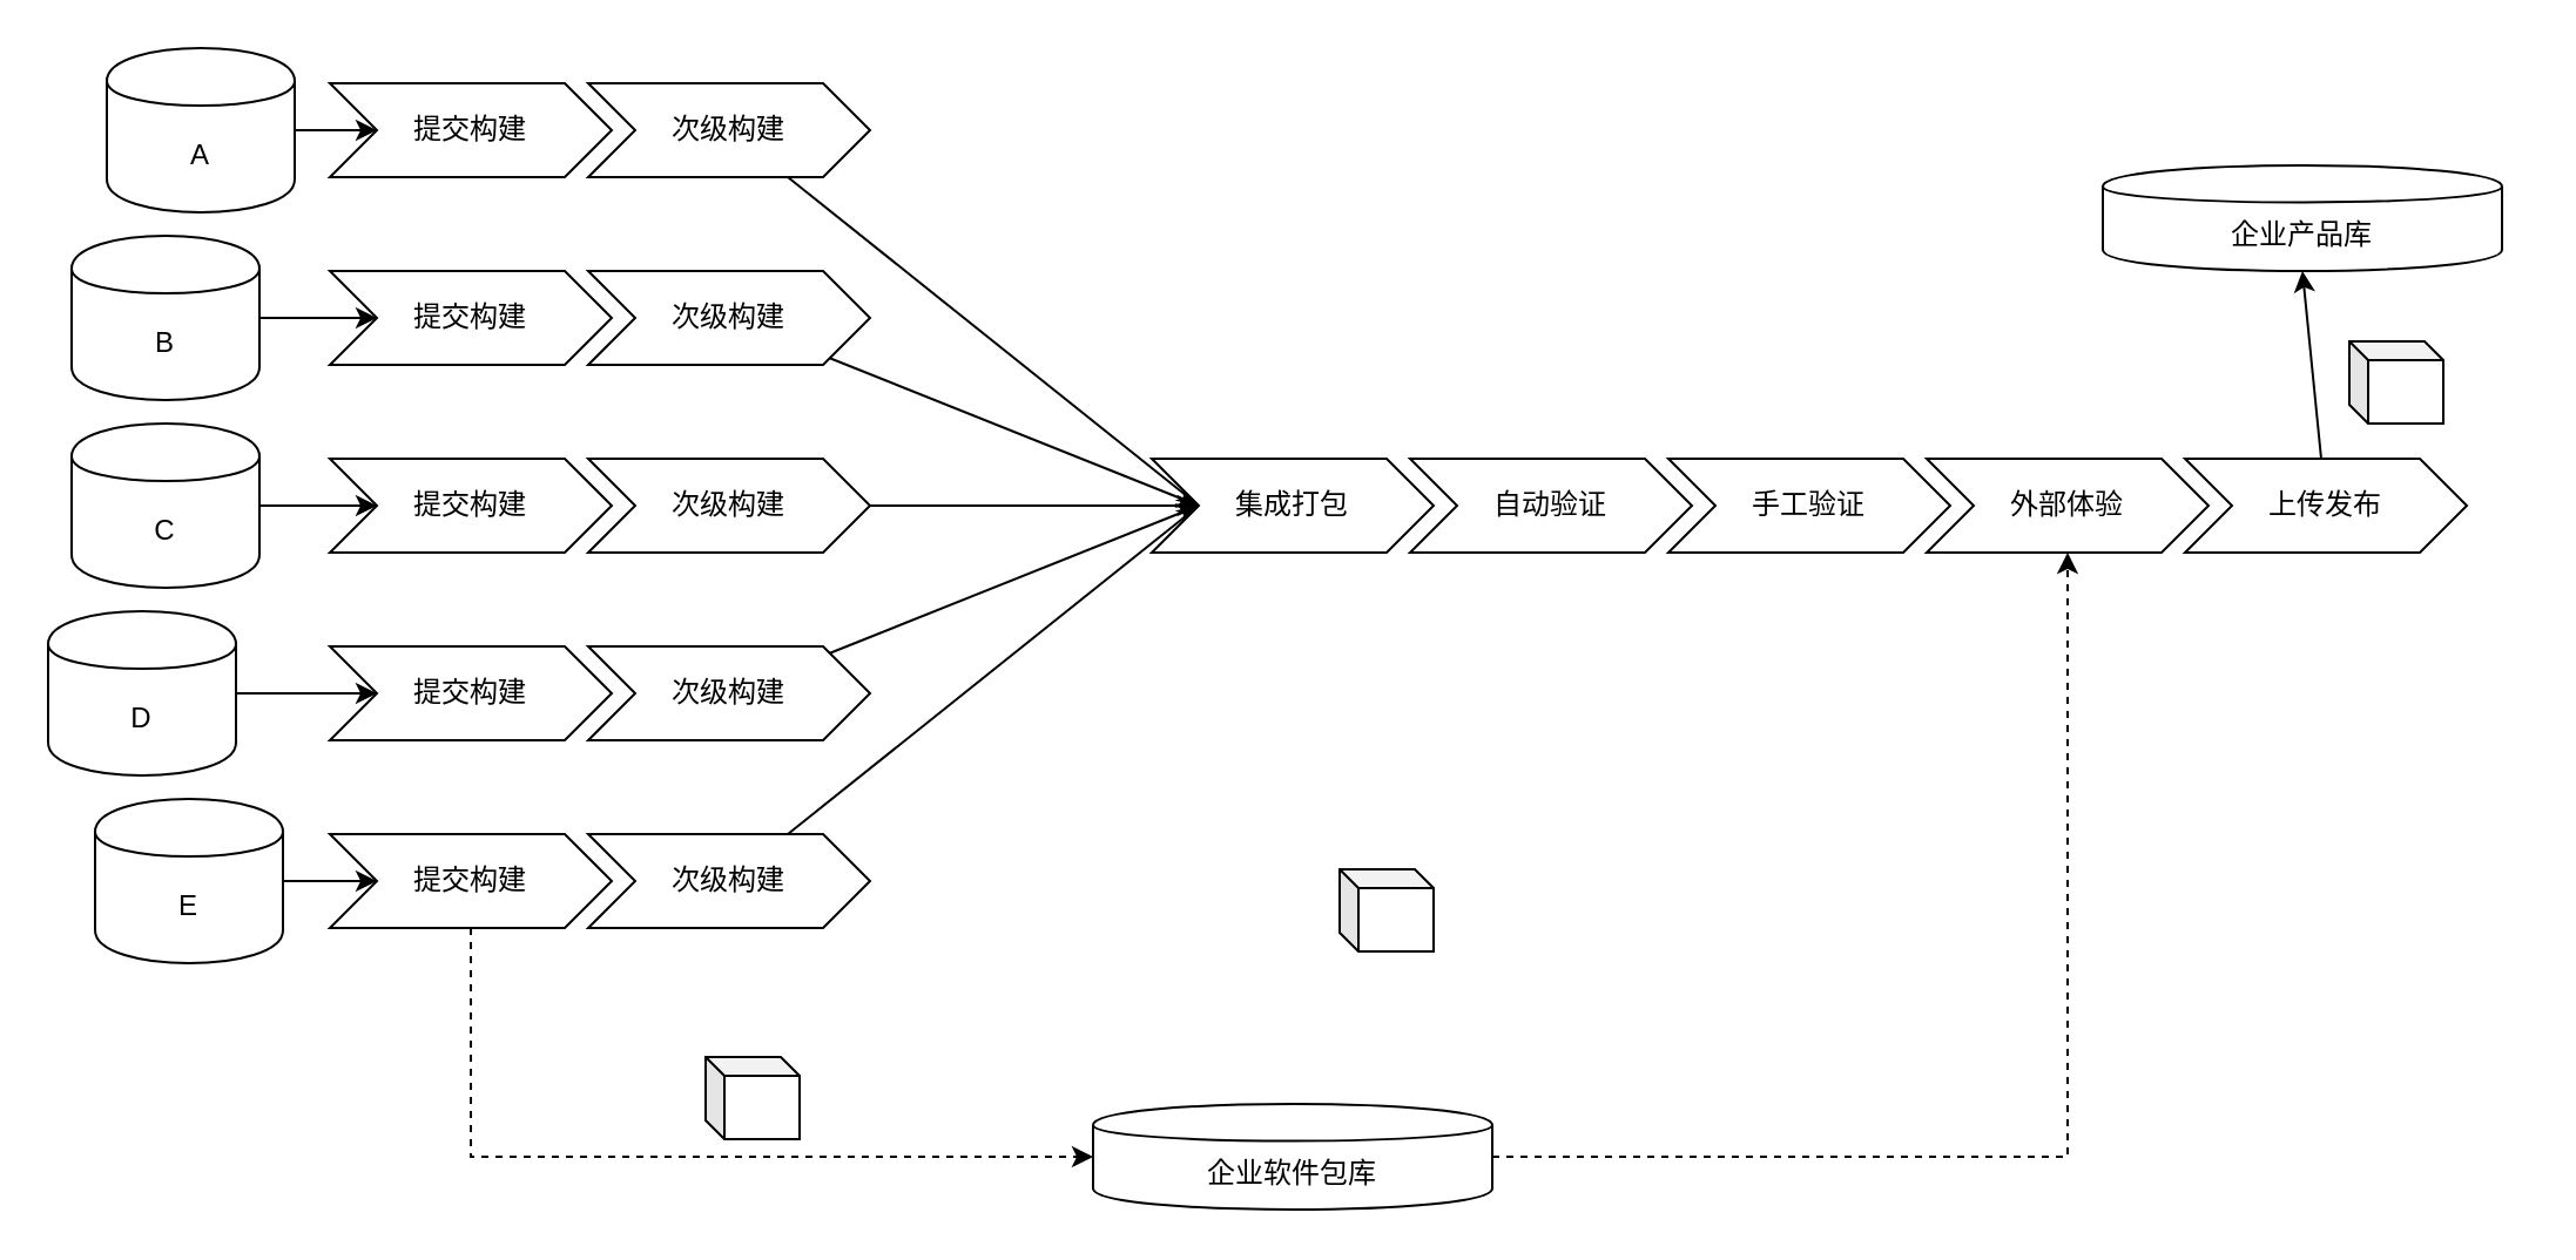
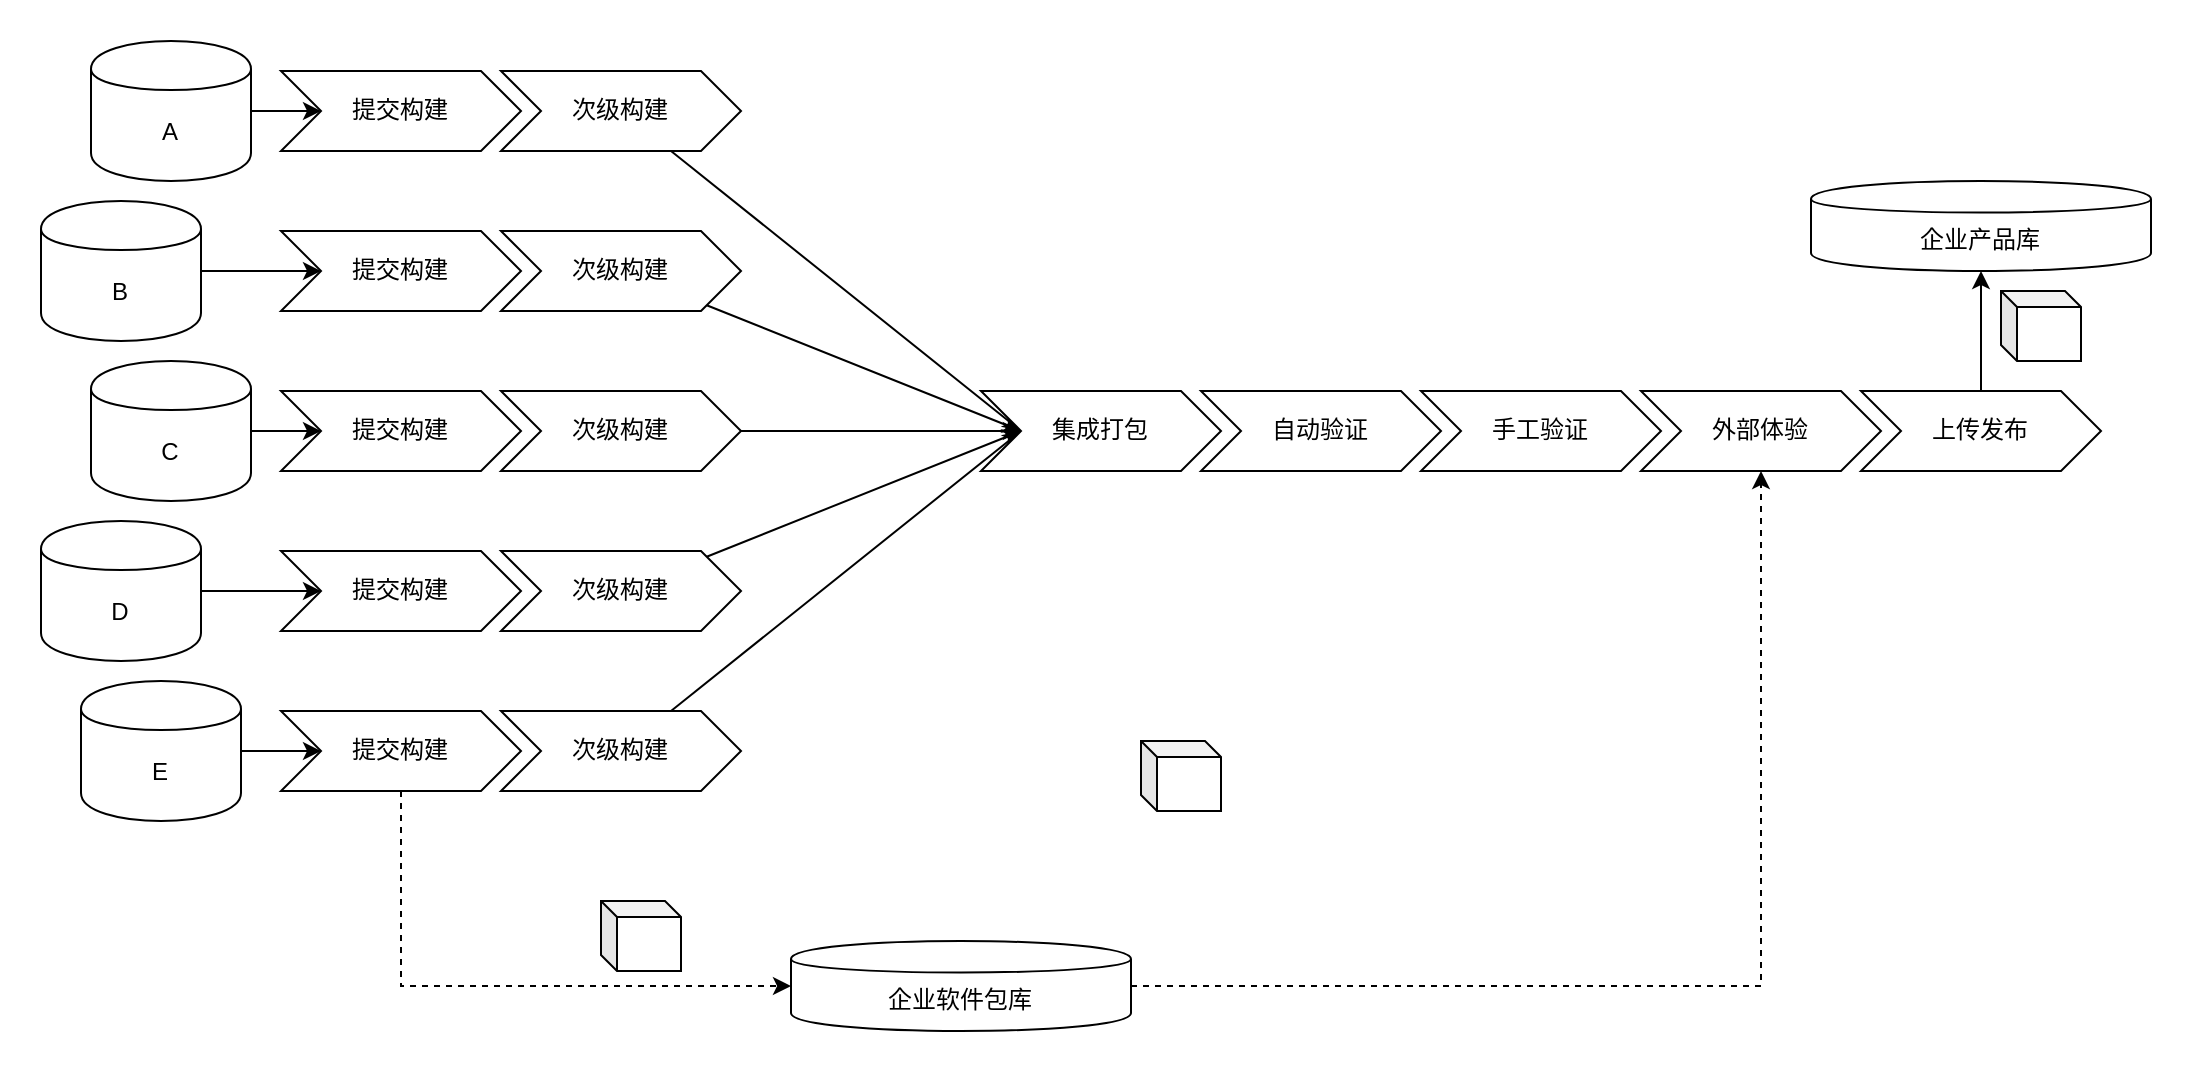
- <mxCell id="34" value="企业产品库" style="shape=cylinder;whiteSpace=wrap;html=1;boundedLbl=1;backgroundOutline=1;" vertex="1" parent="1"><mxGeometry x="895" y="70" width="170" height="45" as="geometry" /></mxCell>
+ <mxCell id="34" value="企业产品库" style="shape=cylinder;whiteSpace=wrap;html=1;boundedLbl=1;backgroundOutline=1;" vertex="1" parent="1"><mxGeometry x="905" y="90" width="170" height="45" as="geometry" /></mxCell>
- <mxCell id="8" value="B" style="shape=cylinder;whiteSpace=wrap;html=1;boundedLbl=1;backgroundOutline=1;" vertex="1" parent="1"><mxGeometry x="30" y="100" width="80" height="70" as="geometry" /></mxCell>
+ <mxCell id="8" value="B" style="shape=cylinder;whiteSpace=wrap;html=1;boundedLbl=1;backgroundOutline=1;" vertex="1" parent="1"><mxGeometry x="20" y="100" width="80" height="70" as="geometry" /></mxCell>
- <mxCell id="13" value="C" style="shape=cylinder;whiteSpace=wrap;html=1;boundedLbl=1;backgroundOutline=1;" vertex="1" parent="1"><mxGeometry x="30" y="180" width="80" height="70" as="geometry" /></mxCell>
+ <mxCell id="13" value="C" style="shape=cylinder;whiteSpace=wrap;html=1;boundedLbl=1;backgroundOutline=1;" vertex="1" parent="1"><mxGeometry x="45" y="180" width="80" height="70" as="geometry" /></mxCell>
- <mxCell id="37" value="企业软件包库" style="shape=cylinder;whiteSpace=wrap;html=1;boundedLbl=1;backgroundOutline=1;" vertex="1" parent="1"><mxGeometry x="465" y="470" width="170" height="45" as="geometry" /></mxCell>
+ <mxCell id="37" value="企业软件包库" style="shape=cylinder;whiteSpace=wrap;html=1;boundedLbl=1;backgroundOutline=1;" vertex="1" parent="1"><mxGeometry x="395" y="470" width="170" height="45" as="geometry" /></mxCell>
